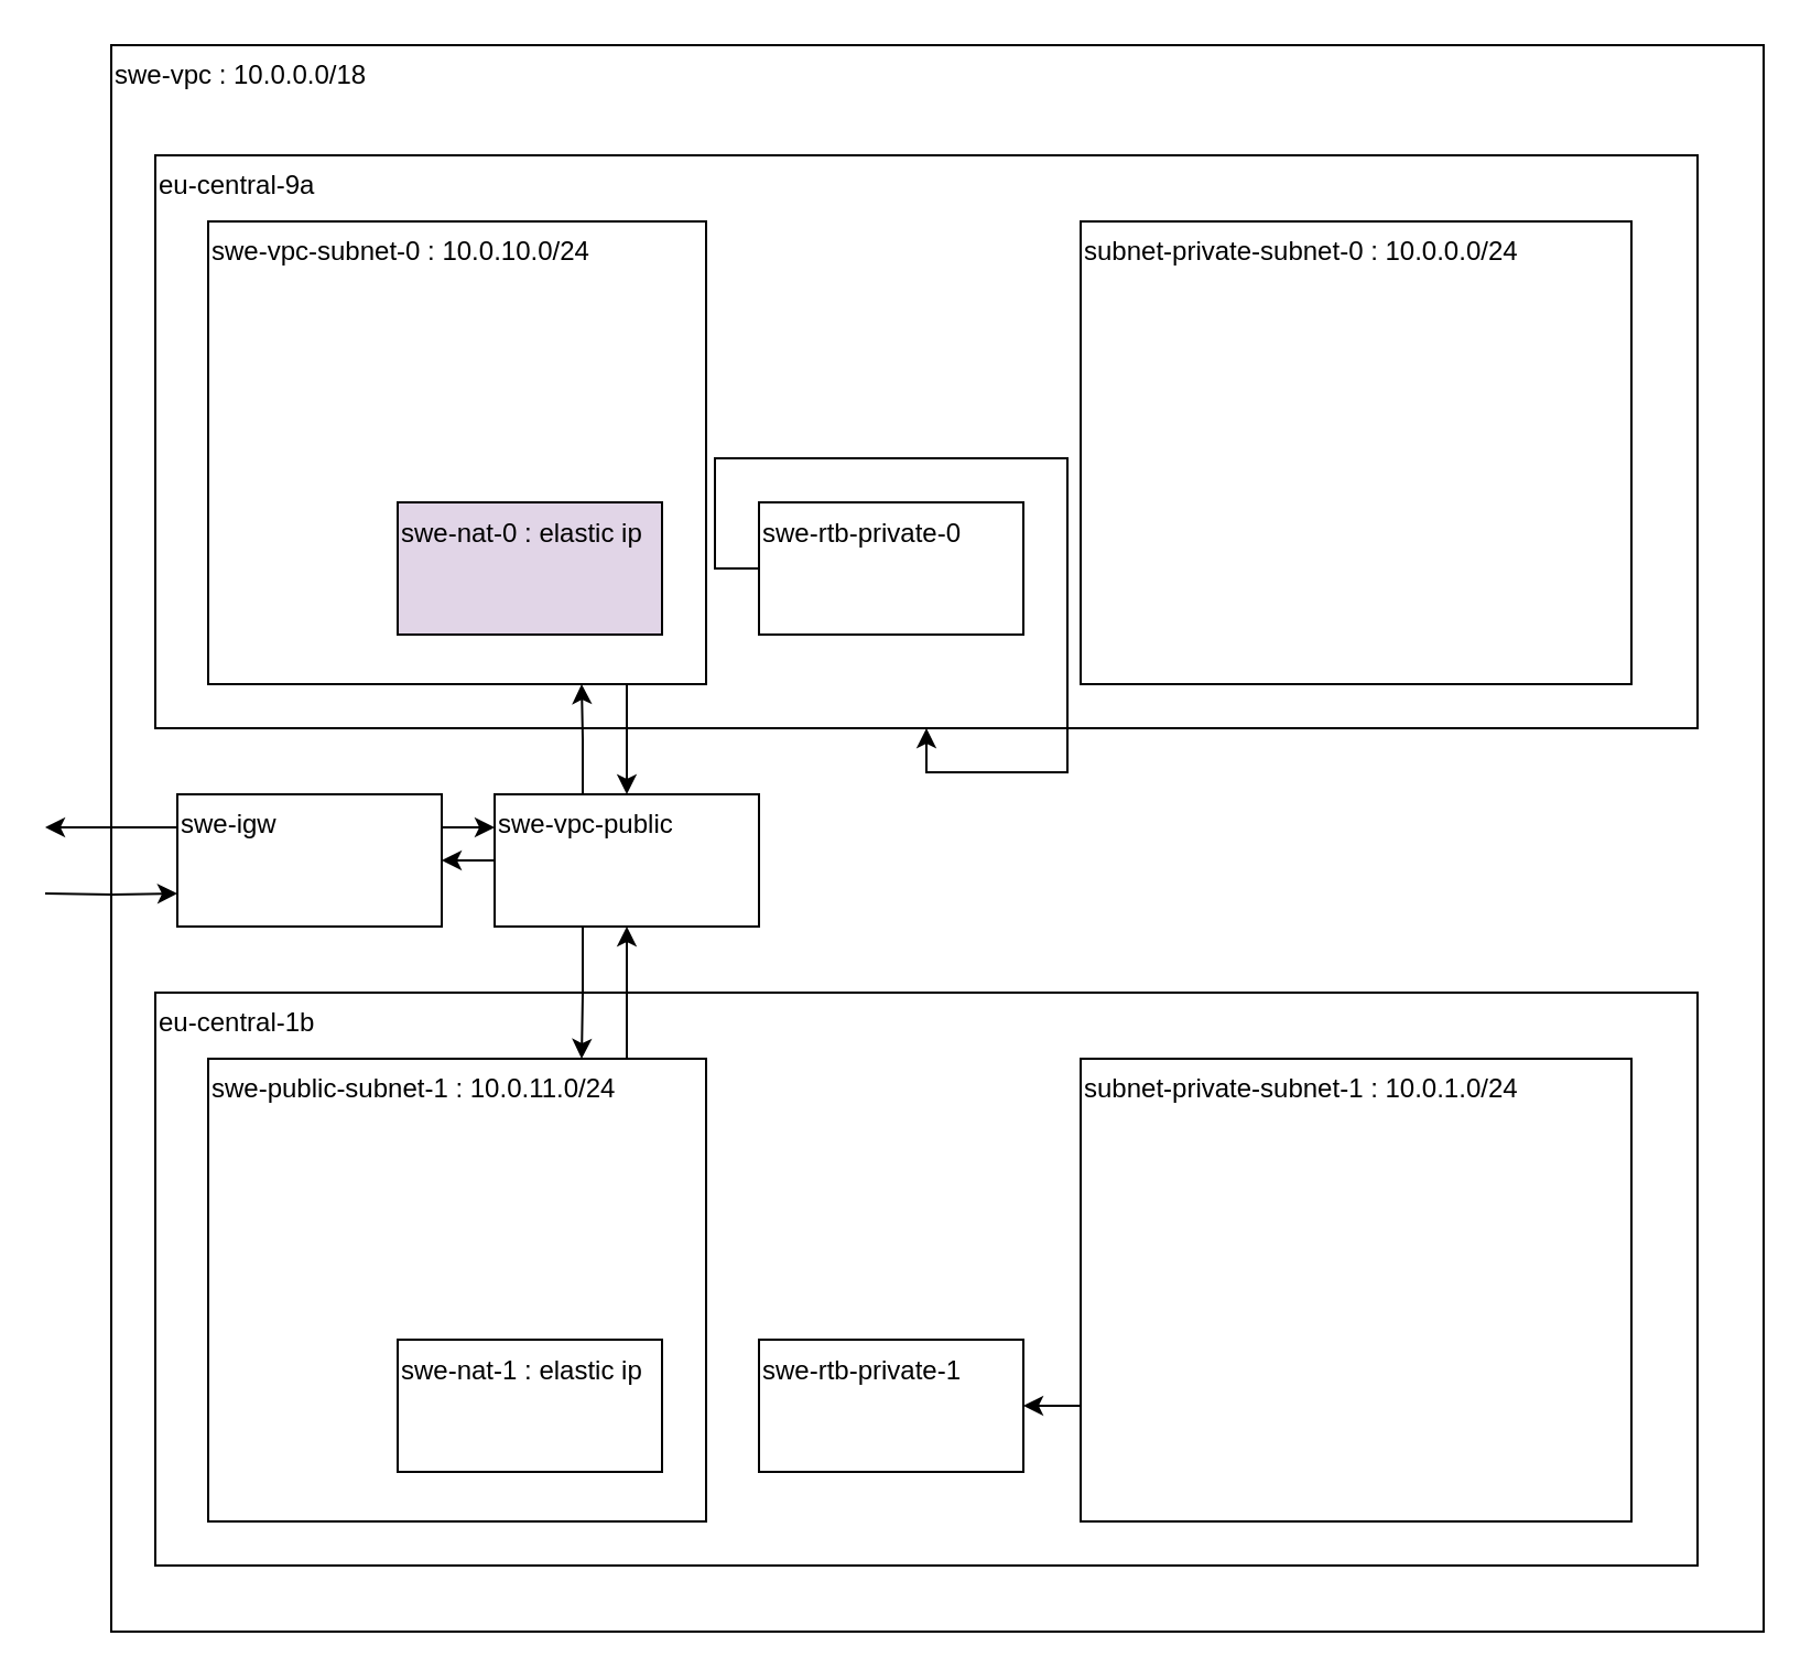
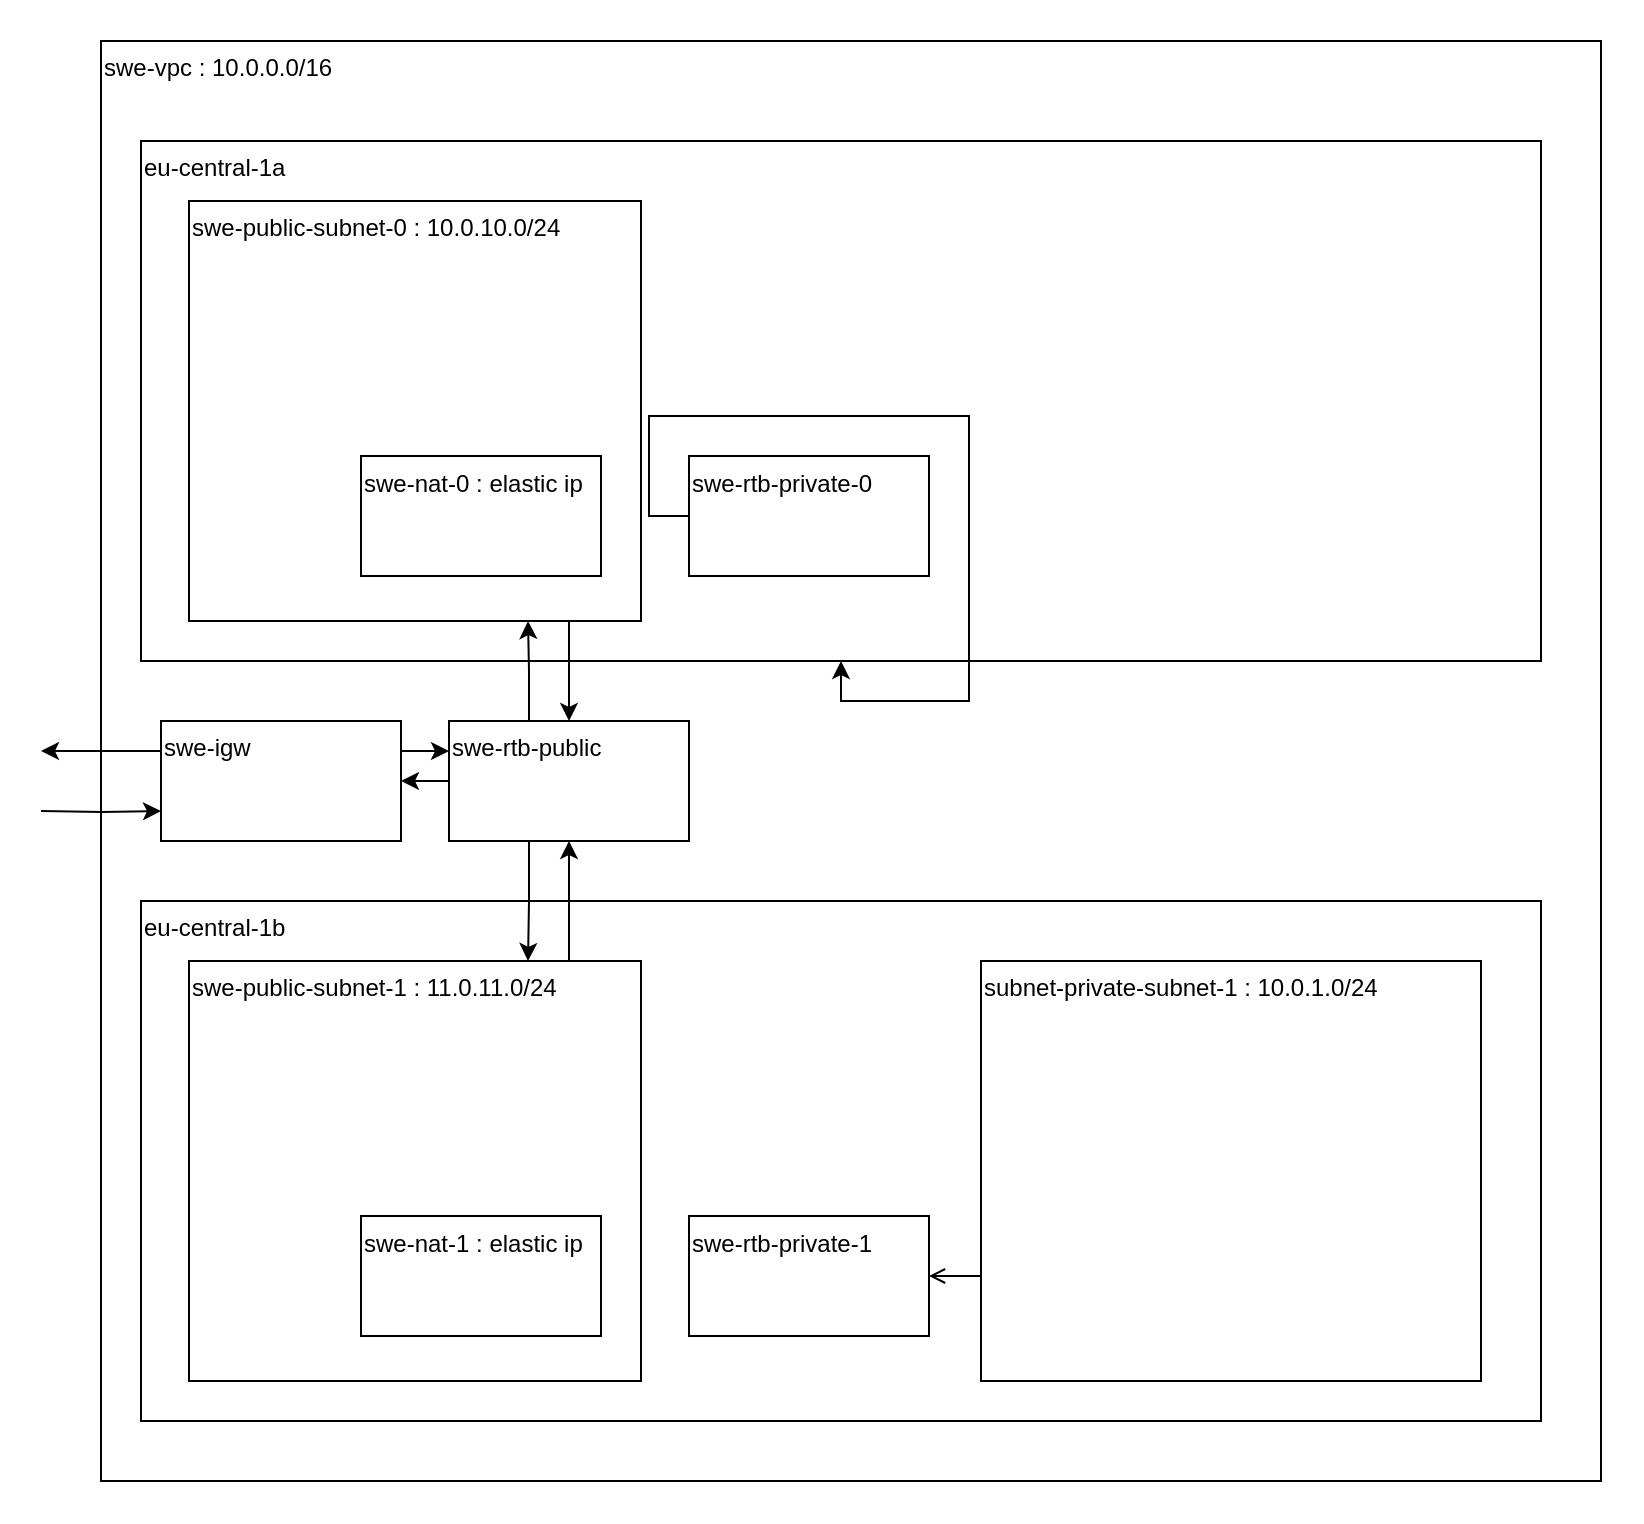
- <mxCell id="2" value="swe-vpc : 10.0.0.0/18" style="rounded=0;whiteSpace=wrap;html=1;align=left;verticalAlign=top;" vertex="1" parent="1"><mxGeometry x="50" y="20" width="750" height="720" as="geometry" /></mxCell>
+ <mxCell id="2" value="swe-vpc : 10.0.0.0/16" style="rounded=0;whiteSpace=wrap;html=1;align=left;verticalAlign=top;" vertex="1" parent="1"><mxGeometry x="50" y="20" width="750" height="720" as="geometry" /></mxCell>
- <mxCell id="3" value="eu-central-9a" style="rounded=0;whiteSpace=wrap;html=1;align=left;verticalAlign=top;" vertex="1" parent="1"><mxGeometry x="70" y="70" width="700" height="260" as="geometry" /></mxCell>
+ <mxCell id="3" value="eu-central-1a" style="rounded=0;whiteSpace=wrap;html=1;align=left;verticalAlign=top;" vertex="1" parent="1"><mxGeometry x="70" y="70" width="700" height="260" as="geometry" /></mxCell>
- <mxCell id="5" value="swe-vpc-subnet-0 : 10.0.10.0/24" style="rounded=0;whiteSpace=wrap;html=1;align=left;verticalAlign=top;" vertex="1" parent="1"><mxGeometry x="94" y="100" width="226" height="210" as="geometry" /></mxCell>
+ <mxCell id="5" value="swe-public-subnet-0 : 10.0.10.0/24" style="rounded=0;whiteSpace=wrap;html=1;align=left;verticalAlign=top;" vertex="1" parent="1"><mxGeometry x="94" y="100" width="226" height="210" as="geometry" /></mxCell>
- <mxCell id="6" value="subnet-private-subnet-0 : 10.0.0.0/24" style="rounded=0;whiteSpace=wrap;html=1;align=left;verticalAlign=top;" vertex="1" parent="1"><mxGeometry x="490" y="100" width="250" height="210" as="geometry" /></mxCell>
- <mxCell id="7" value="swe-nat-0 : elastic ip" style="rounded=0;whiteSpace=wrap;html=1;align=left;verticalAlign=top;fillColor=#e1d5e7;" vertex="1" parent="1"><mxGeometry x="180" y="227.5" width="120" height="60" as="geometry" /></mxCell>
+ <mxCell id="7" value="swe-nat-0 : elastic ip" style="rounded=0;whiteSpace=wrap;html=1;align=left;verticalAlign=top;" vertex="1" parent="1"><mxGeometry x="180" y="227.5" width="120" height="60" as="geometry" /></mxCell>
- <mxCell id="23" value="swe-vpc-public" style="rounded=0;whiteSpace=wrap;html=1;align=left;verticalAlign=top;" vertex="1" parent="1"><mxGeometry x="224" y="360" width="120" height="60" as="geometry" /></mxCell>
+ <mxCell id="23" value="swe-rtb-public" style="rounded=0;whiteSpace=wrap;html=1;align=left;verticalAlign=top;" vertex="1" parent="1"><mxGeometry x="224" y="360" width="120" height="60" as="geometry" /></mxCell>
- <mxCell id="12" value="swe-public-subnet-1 : 10.0.11.0/24" style="rounded=0;whiteSpace=wrap;html=1;align=left;verticalAlign=top;" vertex="1" parent="1"><mxGeometry x="94" y="480" width="226" height="210" as="geometry" /></mxCell>
+ <mxCell id="12" value="swe-public-subnet-1 : 11.0.11.0/24" style="rounded=0;whiteSpace=wrap;html=1;align=left;verticalAlign=top;" vertex="1" parent="1"><mxGeometry x="94" y="480" width="226" height="210" as="geometry" /></mxCell>
- <mxCell id="13" style="edgeStyle=orthogonalEdgeStyle;rounded=0;orthogonalLoop=1;jettySize=auto;html=1;exitX=0;exitY=0.75;exitDx=0;exitDy=0;entryX=1;entryY=0.5;entryDx=0;entryDy=0;" edge="1" parent="1" source="14" target="16"><mxGeometry relative="1" as="geometry" /></mxCell>
+ <mxCell id="13" style="edgeStyle=orthogonalEdgeStyle;rounded=0;orthogonalLoop=1;jettySize=auto;html=1;exitX=0;exitY=0.75;exitDx=0;exitDy=0;entryX=1;entryY=0.5;entryDx=0;entryDy=0;endArrow=open;" edge="1" parent="1" source="14" target="16"><mxGeometry relative="1" as="geometry" /></mxCell>
